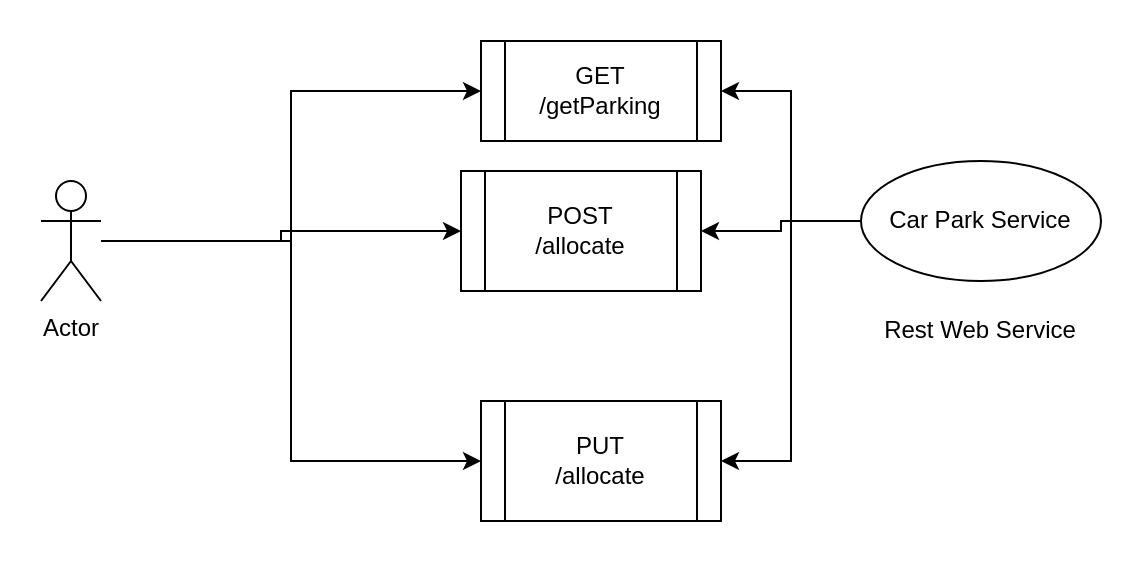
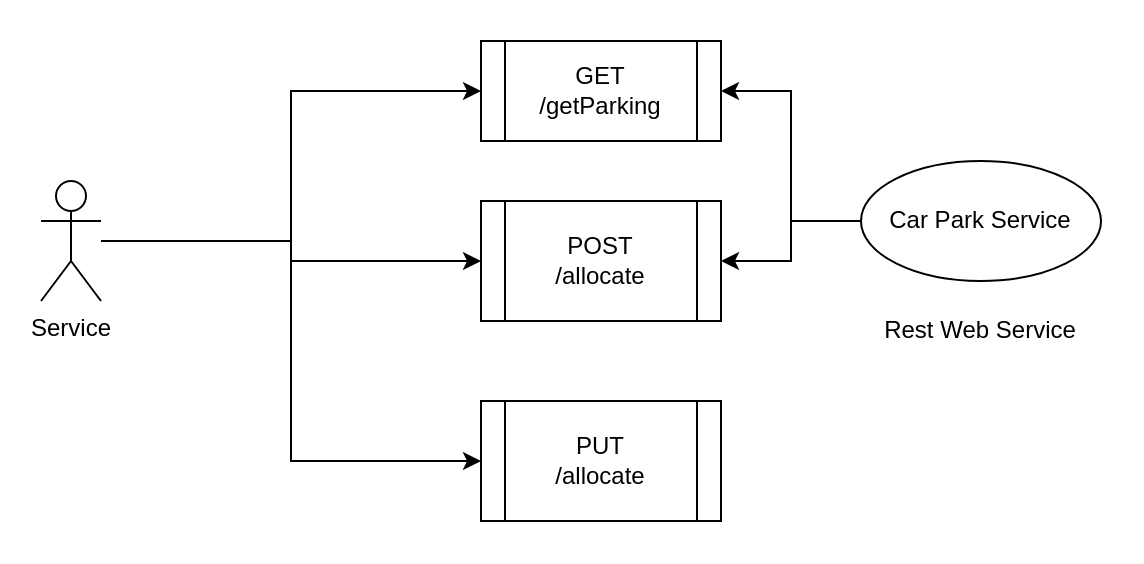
- <mxCell id="12" value="POST&lt;br&gt;/allocate" style="shape=process;whiteSpace=wrap;html=1;backgroundOutline=1;" vertex="1" parent="1"><mxGeometry x="230" y="85" width="120" height="60" as="geometry" /></mxCell>
+ <mxCell id="12" value="POST&lt;br&gt;/allocate" style="shape=process;whiteSpace=wrap;html=1;backgroundOutline=1;" vertex="1" parent="1"><mxGeometry x="240" y="100" width="120" height="60" as="geometry" /></mxCell>
- <mxCell id="11" value="Actor" style="shape=umlActor;verticalLabelPosition=bottom;verticalAlign=top;html=1;outlineConnect=0;" vertex="1" parent="1"><mxGeometry x="20" y="90" width="30" height="60" as="geometry" /></mxCell>
+ <mxCell id="11" value="Service" style="shape=umlActor;verticalLabelPosition=bottom;verticalAlign=top;html=1;outlineConnect=0;" vertex="1" parent="1"><mxGeometry x="20" y="90" width="30" height="60" as="geometry" /></mxCell>
- <mxCell id="4" style="edgeStyle=orthogonalEdgeStyle;rounded=0;orthogonalLoop=1;jettySize=auto;html=1;entryX=1;entryY=0.5;entryDx=0;entryDy=0;" edge="1" parent="1" source="5" target="13"><mxGeometry relative="1" as="geometry" /></mxCell>
